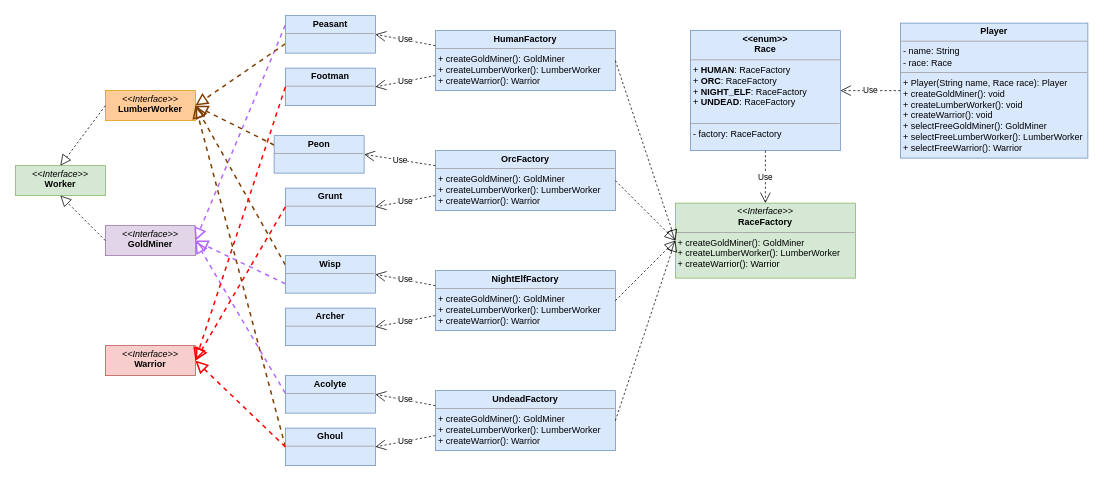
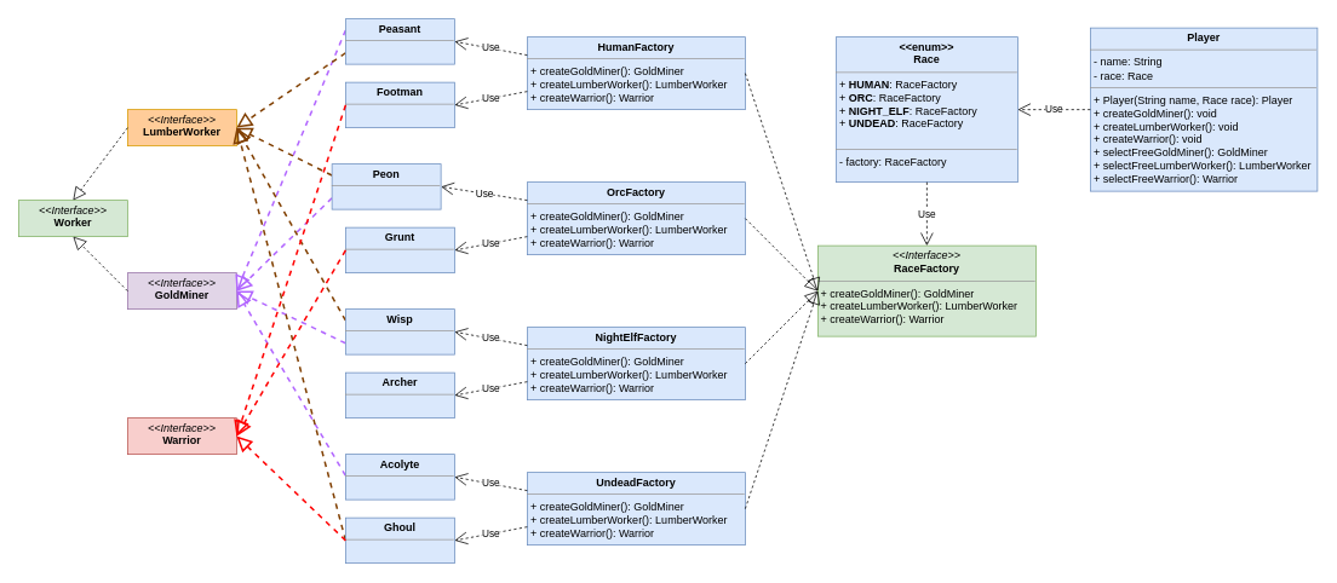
+ <mxCell id="25" value="" style="endArrow=block;dashed=1;endFill=0;endSize=12;html=1;exitX=0;exitY=0.75;exitDx=0;exitDy=0;entryX=1;entryY=0.5;entryDx=0;entryDy=0;strokeColor=#B266FF;strokeWidth=2;" parent="1" source="34" target="9" edge="1"><mxGeometry width="160" relative="1" as="geometry"><mxPoint x="240" y="260" as="sourcePoint" /><mxPoint x="160" y="570" as="targetPoint" /></mxGeometry></mxCell>
